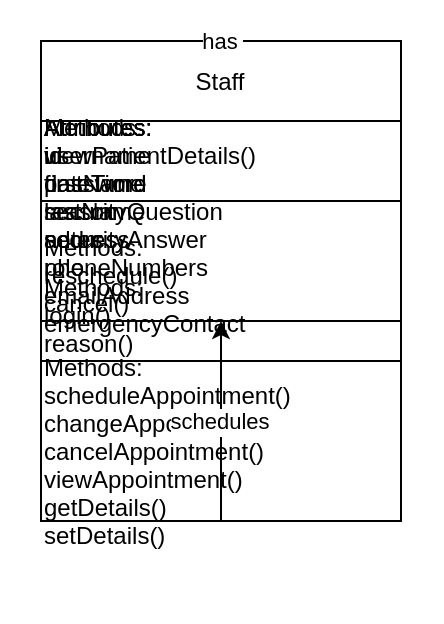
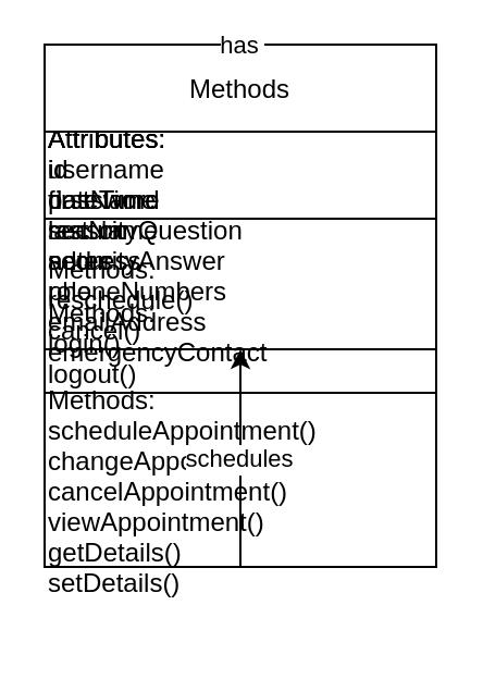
- <mxCell id="11" value="Staff" style="shape=swimlane;" vertex="1" parent="1"><mxGeometry width="180" height="80" as="geometry" x="20" y="20" /></mxCell>
+ <mxCell id="11" value="Methods" style="shape=swimlane;" vertex="1" parent="1"><mxGeometry width="180" height="80" as="geometry" x="20" y="20" /></mxCell>
- <mxCell id="12" value="Methods:&#10;viewPatientDetails()" style="text;align=left;" vertex="1" parent="11"><mxGeometry width="180" height="50" y="30" as="geometry" /></mxCell>
- <mxCell id="10" value="Methods:&#10;login()&#10;reason()" style="text;align=left;" vertex="1" parent="8"><mxGeometry width="180" height="50" y="110" as="geometry" /></mxCell>
+ <mxCell id="10" value="Methods:&#10;login()&#10;logout()" style="text;align=left;" vertex="1" parent="8"><mxGeometry width="180" height="50" y="110" as="geometry" /></mxCell>
